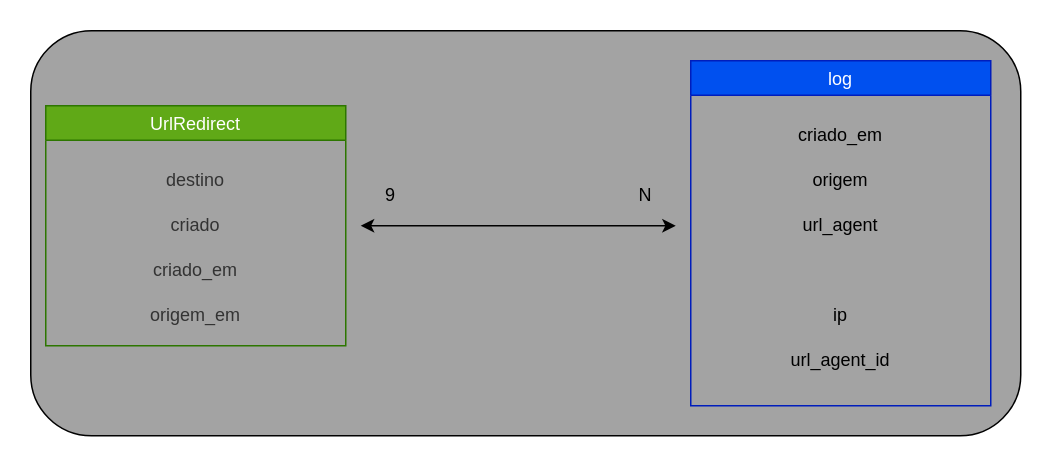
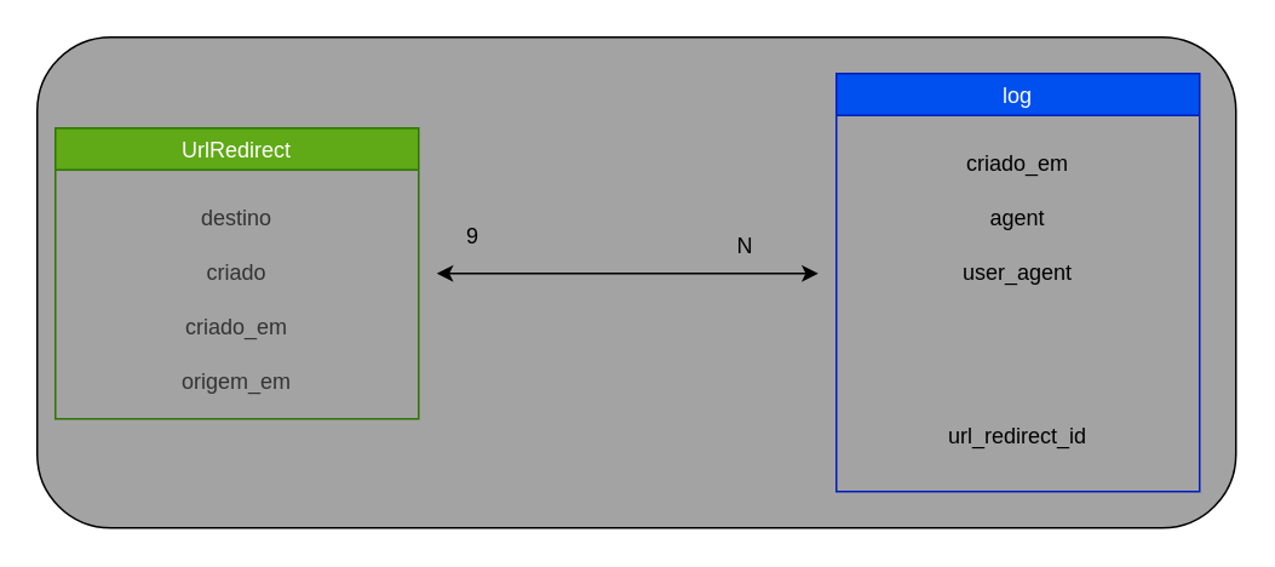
- <mxCell id="8" value="origem" style="text;html=1;strokeColor=none;fillColor=none;align=center;verticalAlign=middle;whiteSpace=wrap;rounded=0;fontColor=#000000;" parent="3" vertex="1"><mxGeometry y="70" width="200" height="20" as="geometry" /></mxCell>
+ <mxCell id="8" value="agent" style="text;html=1;strokeColor=none;fillColor=none;align=center;verticalAlign=middle;whiteSpace=wrap;rounded=0;fontColor=#000000;" parent="3" vertex="1"><mxGeometry y="70" width="200" height="20" as="geometry" /></mxCell>
- <mxCell id="19" value="N" style="text;html=1;strokeColor=none;fillColor=none;align=center;verticalAlign=middle;whiteSpace=wrap;rounded=0;" parent="16" vertex="1"><mxGeometry x="170" width="40" height="20" as="geometry" /></mxCell>
+ <mxCell id="19" value="N" style="text;html=1;strokeColor=none;fillColor=none;align=center;verticalAlign=middle;whiteSpace=wrap;rounded=0;" parent="16" vertex="1"><mxGeometry x="150" y="5" width="40" height="20" as="geometry" /></mxCell>
- <mxCell id="5" value="url_agent" style="text;html=1;strokeColor=none;fillColor=none;align=center;verticalAlign=middle;whiteSpace=wrap;rounded=0;fontColor=#000000;" parent="4" vertex="1"><mxGeometry y="100" width="200" height="20" as="geometry" /></mxCell>
+ <mxCell id="5" value="user_agent" style="text;html=1;strokeColor=none;fillColor=none;align=center;verticalAlign=middle;whiteSpace=wrap;rounded=0;fontColor=#000000;" parent="4" vertex="1"><mxGeometry y="100" width="200" height="20" as="geometry" /></mxCell>
- <mxCell id="6" value="ip" style="text;html=1;strokeColor=none;fillColor=none;align=center;verticalAlign=middle;whiteSpace=wrap;rounded=0;fontColor=#000000;" parent="4" vertex="1"><mxGeometry y="160" width="200" height="20" as="geometry" /></mxCell>
- <mxCell id="9" value="url_agent_id" style="text;html=1;strokeColor=none;fillColor=none;align=center;verticalAlign=middle;whiteSpace=wrap;rounded=0;fontColor=#000000;" parent="3" vertex="1"><mxGeometry y="190" width="200" height="20" as="geometry" /></mxCell>
+ <mxCell id="9" value="url_redirect_id" style="text;html=1;strokeColor=none;fillColor=none;align=center;verticalAlign=middle;whiteSpace=wrap;rounded=0;fontColor=#000000;" parent="3" vertex="1"><mxGeometry y="190" width="200" height="20" as="geometry" /></mxCell>
